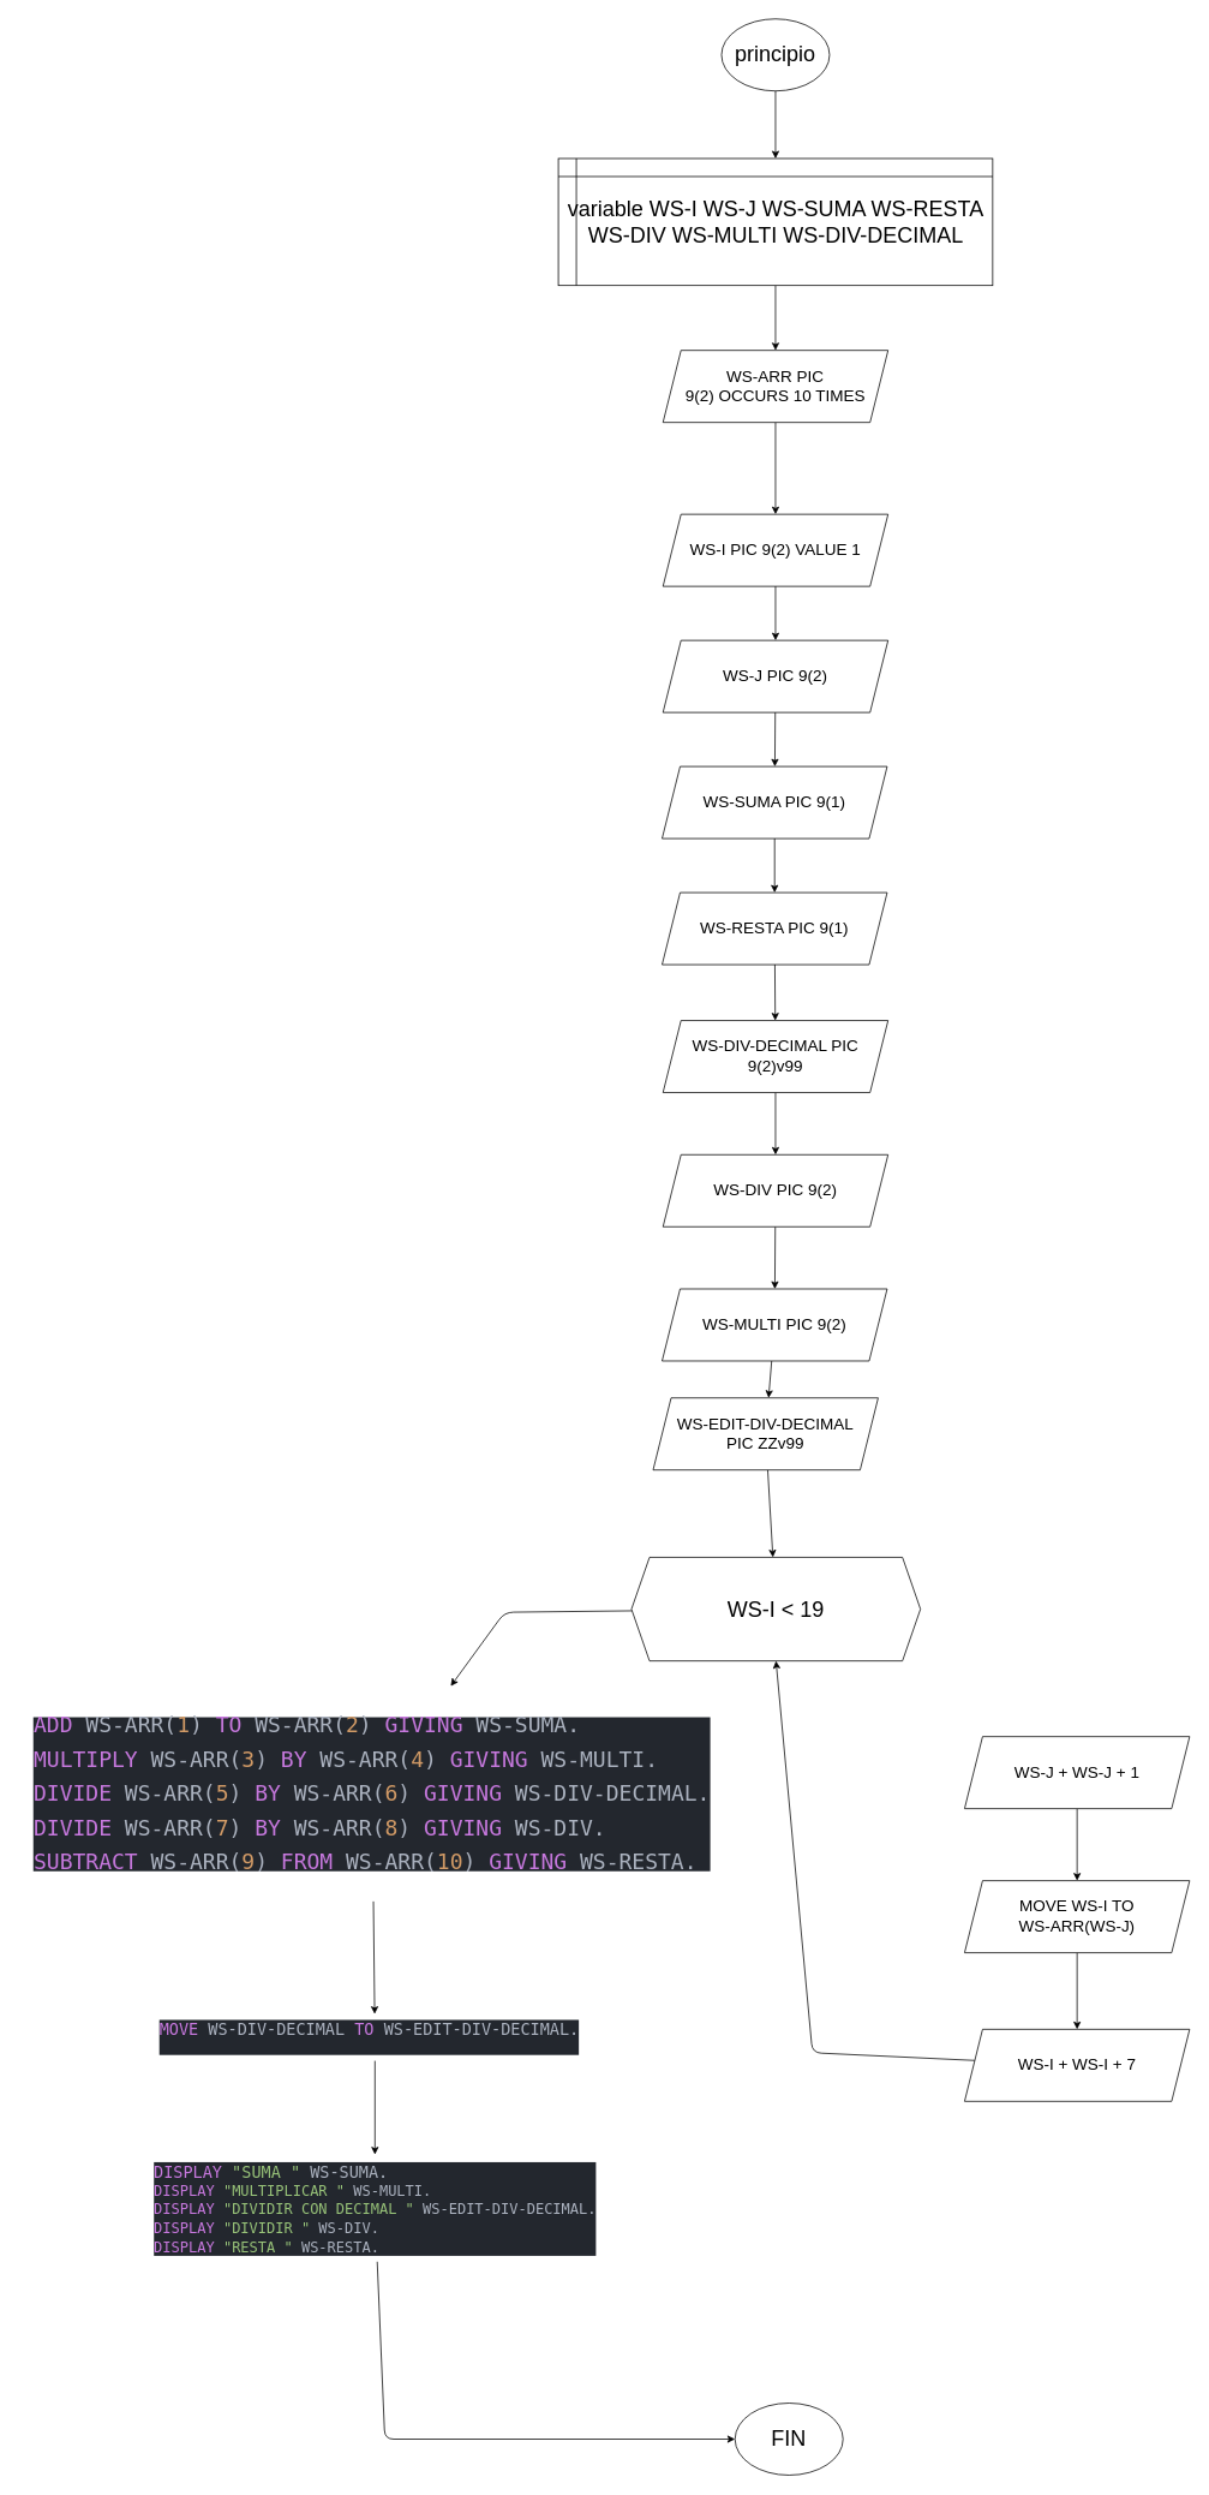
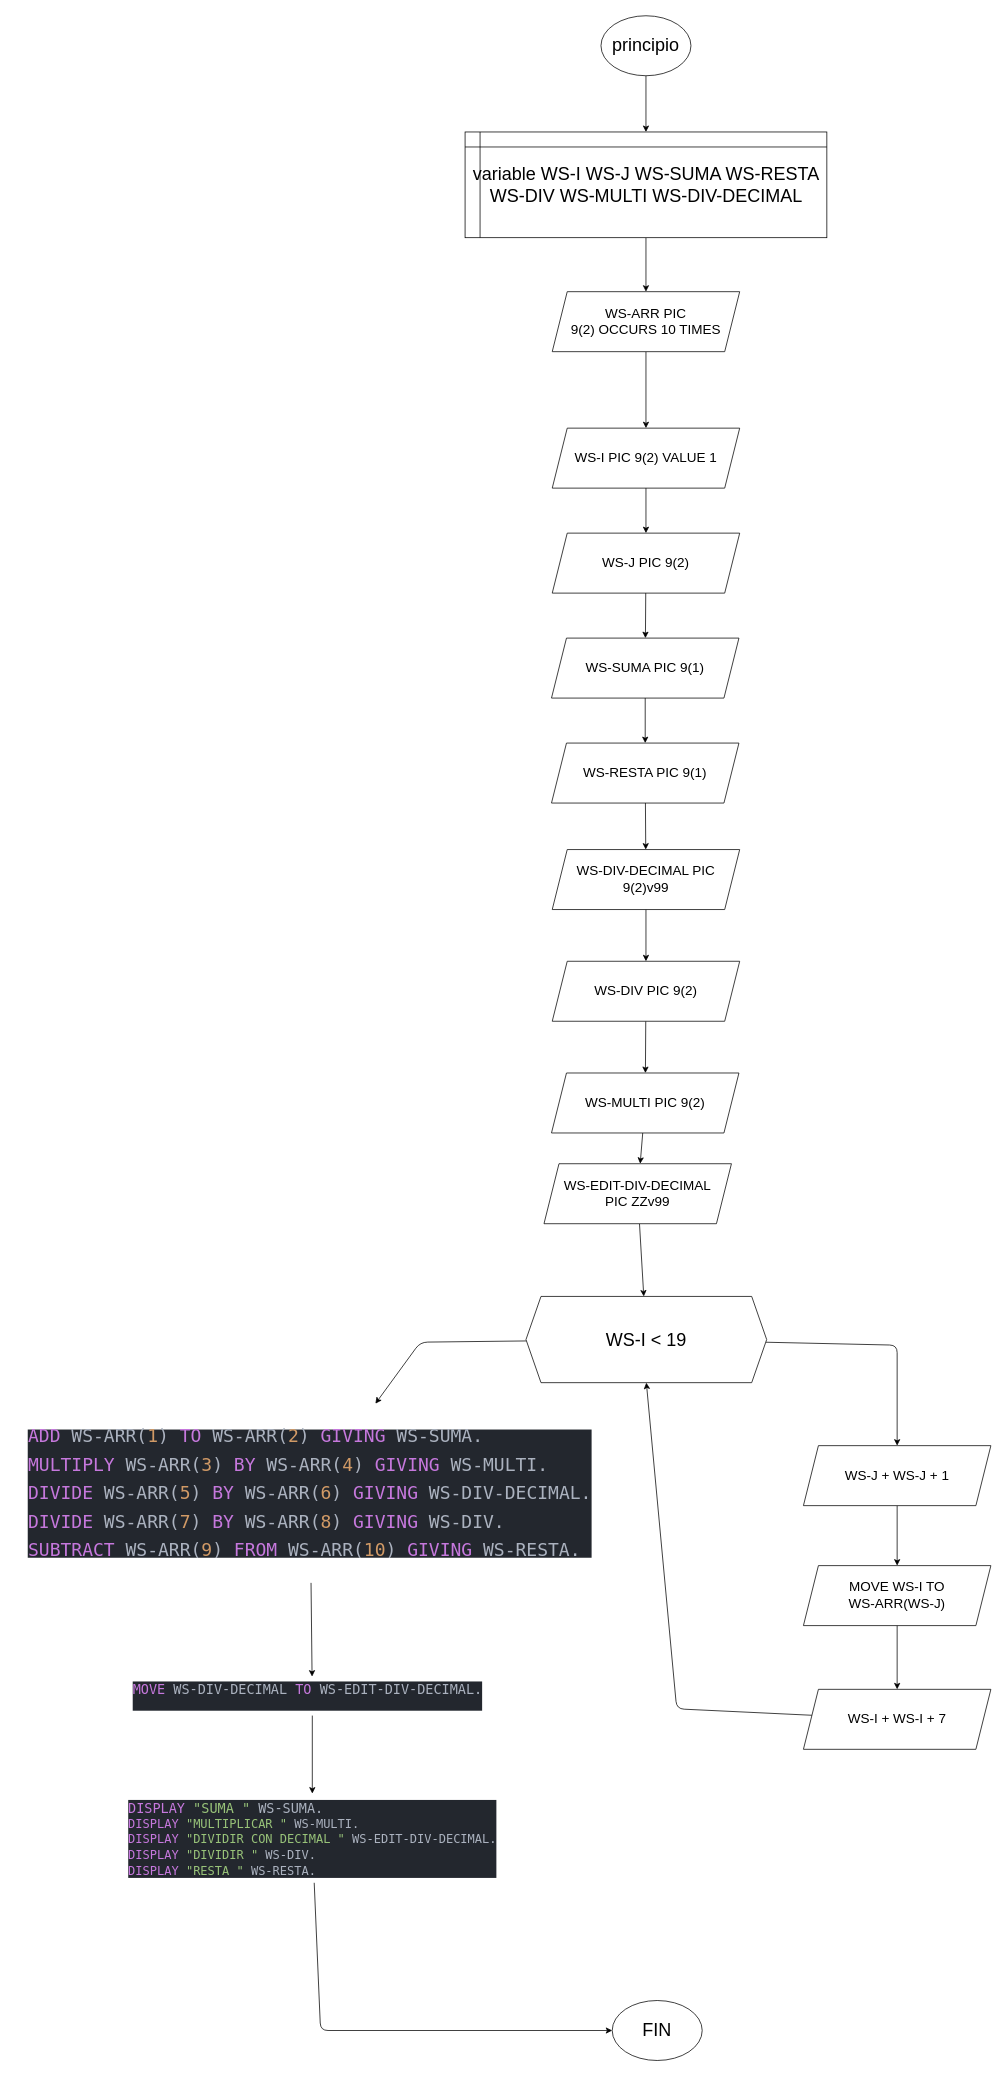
+ <mxCell id="24" style="edgeStyle=none;html=1;entryX=0.5;entryY=0;entryDx=0;entryDy=0;fontSize=24;" edge="1" parent="1" source="26" target="28"><mxGeometry relative="1" as="geometry"><Array as="points"><mxPoint x="1196" y="1793" /></Array></mxGeometry></mxCell>
